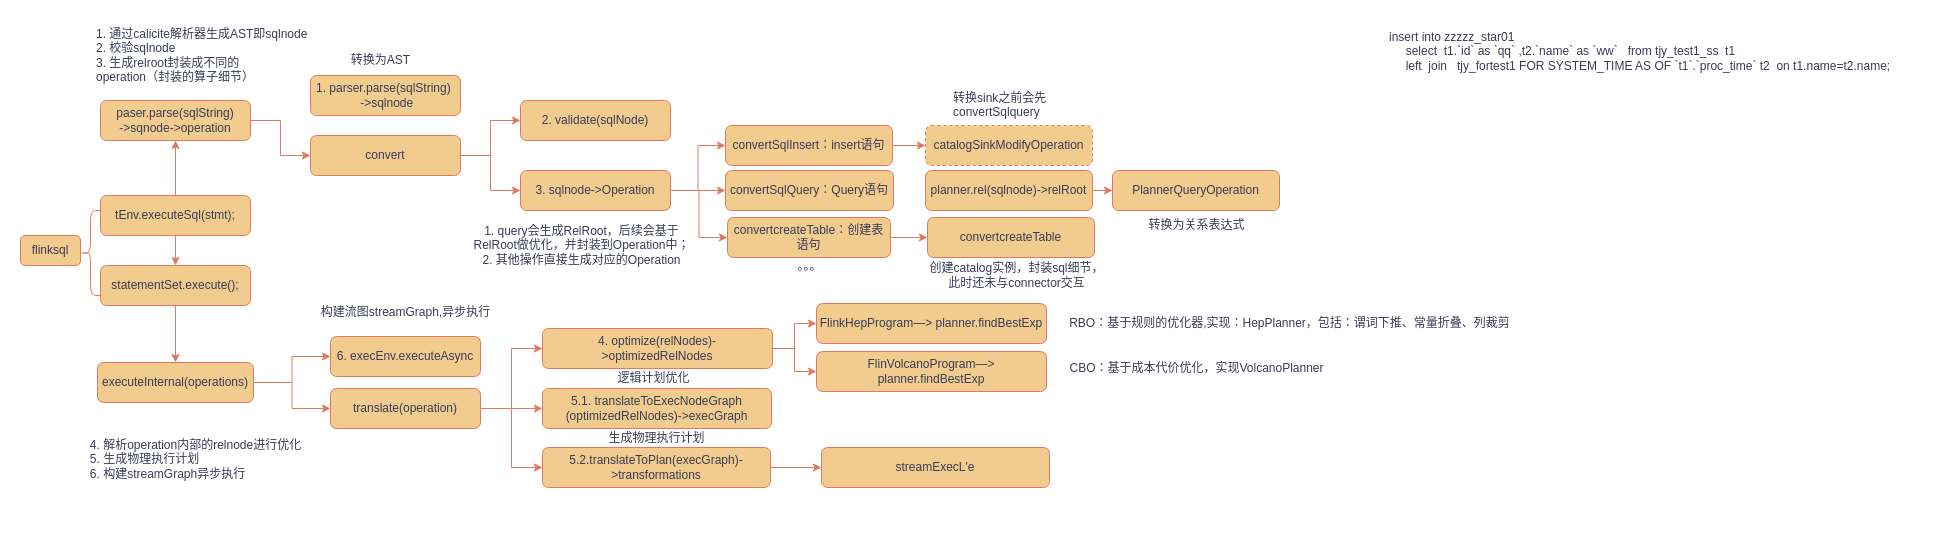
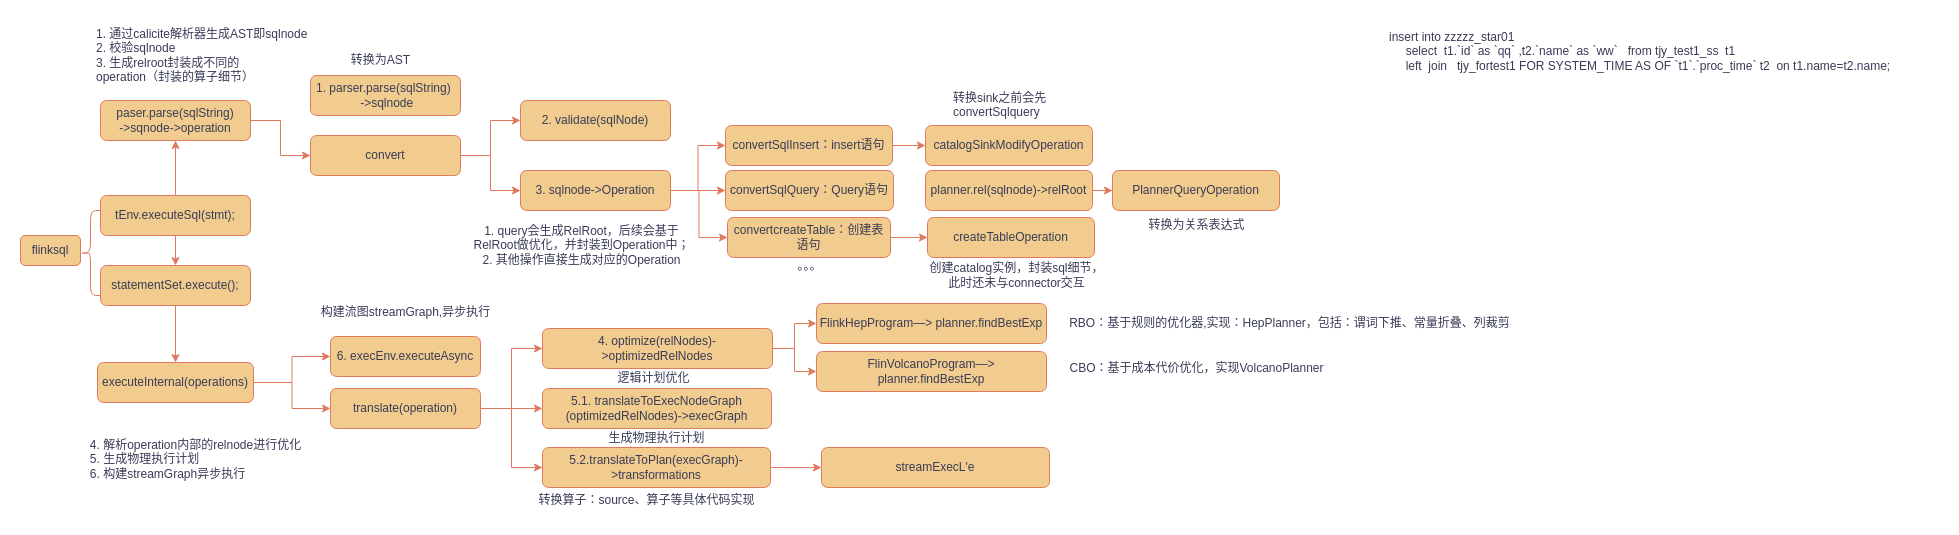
- <mxCell id="32" value="catalogSinkModifyOperation" style="rounded=1;whiteSpace=wrap;html=1;labelBackgroundColor=none;fillColor=#F2CC8F;strokeColor=#E07A5F;fontColor=#393C56;dashed=1;" vertex="1" parent="1"><mxGeometry x="925" y="125" width="167" height="40" as="geometry" /></mxCell>
+ <mxCell id="32" value="catalogSinkModifyOperation" style="rounded=1;whiteSpace=wrap;html=1;labelBackgroundColor=none;fillColor=#F2CC8F;strokeColor=#E07A5F;fontColor=#393C56;" vertex="1" parent="1"><mxGeometry x="925" y="125" width="167" height="40" as="geometry" /></mxCell>
- <mxCell id="31" value="convertcreateTable" style="rounded=1;whiteSpace=wrap;html=1;labelBackgroundColor=none;fillColor=#F2CC8F;strokeColor=#E07A5F;fontColor=#393C56;" vertex="1" parent="1"><mxGeometry x="927" y="217" width="167" height="40" as="geometry" /></mxCell>
+ <mxCell id="31" value="createTableOperation" style="rounded=1;whiteSpace=wrap;html=1;labelBackgroundColor=none;fillColor=#F2CC8F;strokeColor=#E07A5F;fontColor=#393C56;" vertex="1" parent="1"><mxGeometry x="927" y="217" width="167" height="40" as="geometry" /></mxCell>
+ <mxCell id="54" value="转换算子：source、算子等具体代码实现" style="text;html=1;align=center;verticalAlign=middle;resizable=0;points=[];autosize=1;strokeColor=none;fillColor=none;fontColor=#393C56;" vertex="1" parent="1"><mxGeometry x="529" y="487" width="234" height="26" as="geometry" /></mxCell>
